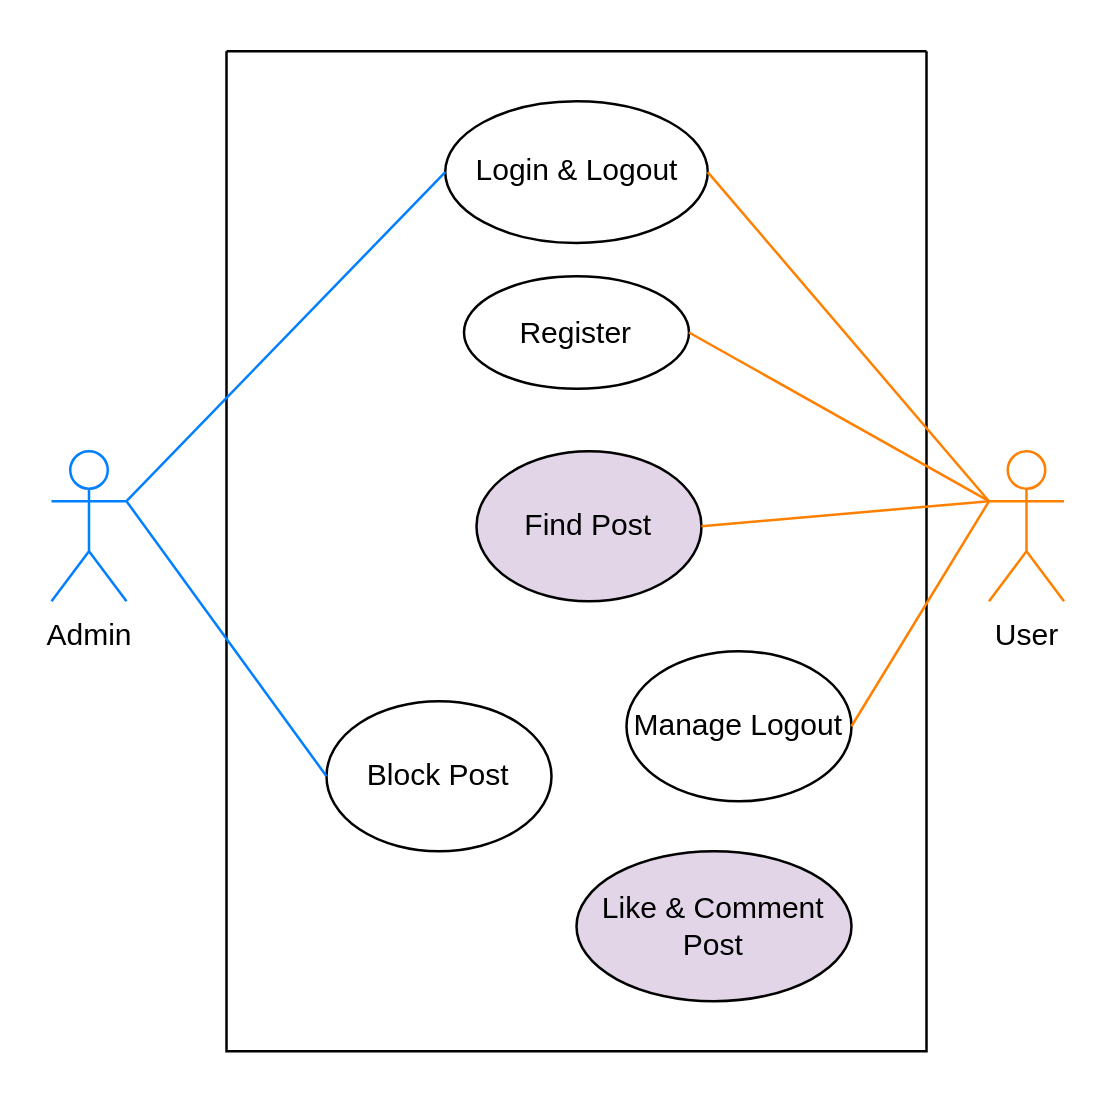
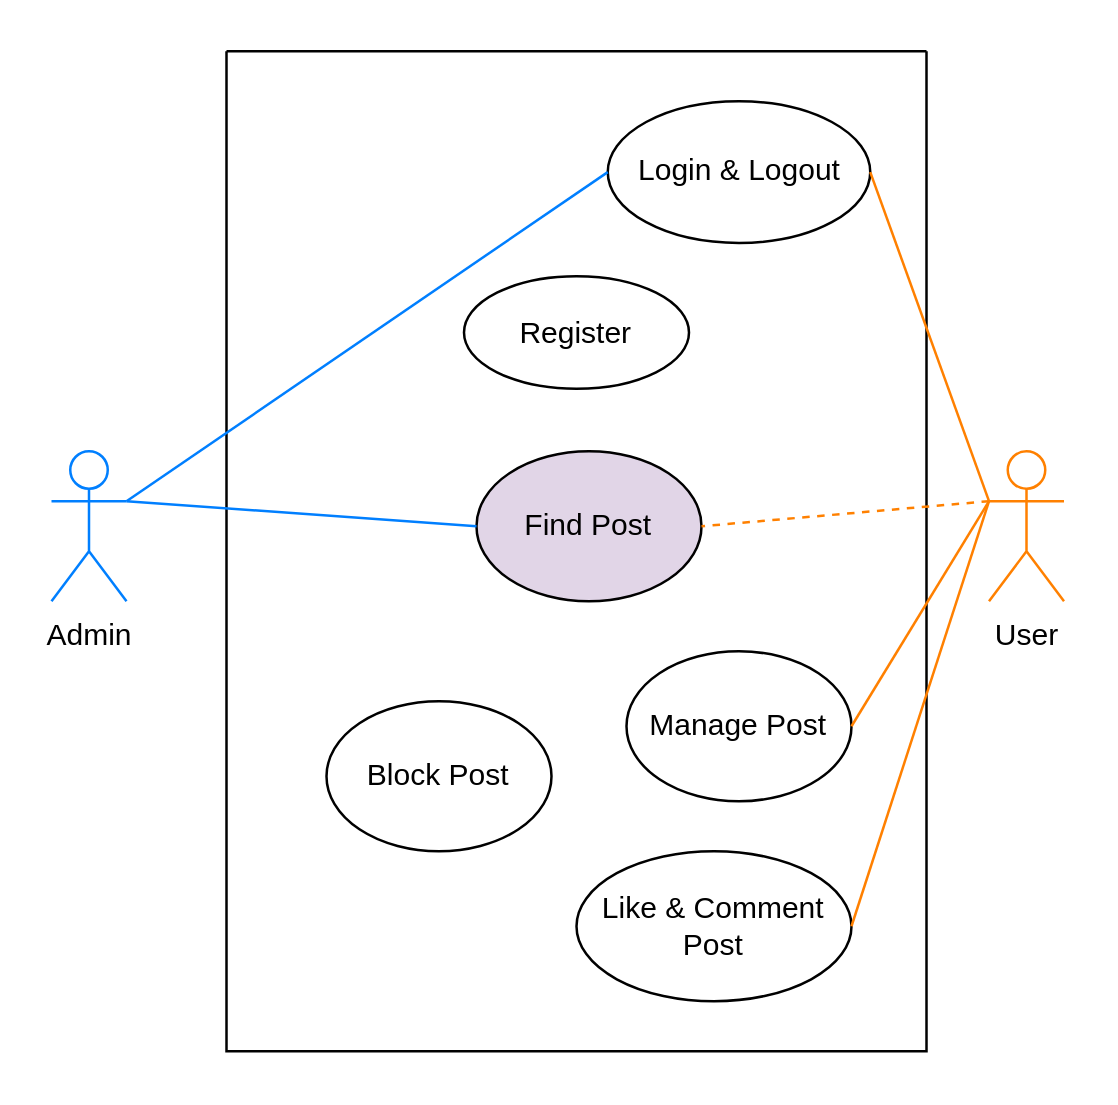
- <mxCell id="3" value="Login &amp;amp; Logout" style="ellipse;whiteSpace=wrap;html=1;" parent="2" vertex="1"><mxGeometry x="87.5" y="20" width="105" height="56.67" as="geometry" /></mxCell>
+ <mxCell id="3" value="Login &amp;amp; Logout" style="ellipse;whiteSpace=wrap;html=1;" parent="2" vertex="1"><mxGeometry x="152.5" y="20" width="105" height="56.67" as="geometry" /></mxCell>
- <mxCell id="13" style="edgeStyle=none;rounded=0;orthogonalLoop=1;jettySize=auto;html=1;exitX=0;exitY=0.333;exitDx=0;exitDy=0;exitPerimeter=0;entryX=1;entryY=0.5;entryDx=0;entryDy=0;strokeColor=#FF8000;endArrow=none;endFill=0;" parent="1" source="16" target="5" edge="1"><mxGeometry relative="1" as="geometry" /></mxCell>
+ <mxCell id="10" style="rounded=0;orthogonalLoop=1;jettySize=auto;html=1;exitX=1;exitY=0.333;exitDx=0;exitDy=0;exitPerimeter=0;entryX=0;entryY=0.5;entryDx=0;entryDy=0;endArrow=none;endFill=0;strokeColor=#007FFF;" parent="1" source="11" target="7" edge="1"><mxGeometry relative="1" as="geometry"><mxPoint x="120" y="175" as="targetPoint" /></mxGeometry></mxCell>
- <mxCell id="17" style="edgeStyle=none;rounded=0;orthogonalLoop=1;jettySize=auto;html=1;exitX=0;exitY=0.333;exitDx=0;exitDy=0;exitPerimeter=0;entryX=1;entryY=0.5;entryDx=0;entryDy=0;strokeColor=#FF8000;endArrow=none;endFill=0;" parent="1" source="16" target="7" edge="1"><mxGeometry relative="1" as="geometry"><mxPoint x="420" y="210" as="sourcePoint" /><mxPoint x="345" y="360" as="targetPoint" /></mxGeometry></mxCell>
+ <mxCell id="17" style="edgeStyle=none;rounded=0;orthogonalLoop=1;jettySize=auto;html=1;exitX=0;exitY=0.333;exitDx=0;exitDy=0;exitPerimeter=0;entryX=1;entryY=0.5;entryDx=0;entryDy=0;strokeColor=#FF8000;endArrow=none;endFill=0;dashed=1;" parent="1" source="16" target="7" edge="1"><mxGeometry relative="1" as="geometry"><mxPoint x="420" y="210" as="sourcePoint" /><mxPoint x="345" y="360" as="targetPoint" /></mxGeometry></mxCell>
- <mxCell id="18" style="rounded=0;orthogonalLoop=1;jettySize=auto;html=1;exitX=1;exitY=0.333;exitDx=0;exitDy=0;exitPerimeter=0;entryX=0;entryY=0.5;entryDx=0;entryDy=0;endArrow=none;endFill=0;strokeColor=#007FFF;" parent="1" source="11" target="8" edge="1"><mxGeometry relative="1" as="geometry"><mxPoint x="60" y="210" as="sourcePoint" /><mxPoint x="130" y="185" as="targetPoint" /></mxGeometry></mxCell>
- <mxCell id="6" value="Manage Logout" style="ellipse;whiteSpace=wrap;html=1;" parent="2" vertex="1"><mxGeometry x="160" y="240" width="90" height="60" as="geometry" /></mxCell>
+ <mxCell id="6" value="Manage Post" style="ellipse;whiteSpace=wrap;html=1;" parent="2" vertex="1"><mxGeometry x="160" y="240" width="90" height="60" as="geometry" /></mxCell>
+ <mxCell id="15" style="edgeStyle=none;rounded=0;orthogonalLoop=1;jettySize=auto;html=1;exitX=0;exitY=0.333;exitDx=0;exitDy=0;exitPerimeter=0;entryX=1;entryY=0.5;entryDx=0;entryDy=0;strokeColor=#FF8000;endArrow=none;endFill=0;" parent="1" source="16" target="4" edge="1"><mxGeometry relative="1" as="geometry" /></mxCell>
- <mxCell id="4" value="Like &amp;amp; Comment Post" style="ellipse;whiteSpace=wrap;html=1;fillColor=#e1d5e7;" parent="2" vertex="1"><mxGeometry x="140" y="320" width="110" height="60" as="geometry" /></mxCell>
+ <mxCell id="4" value="Like &amp;amp; Comment Post" style="ellipse;whiteSpace=wrap;html=1;" parent="2" vertex="1"><mxGeometry x="140" y="320" width="110" height="60" as="geometry" /></mxCell>
